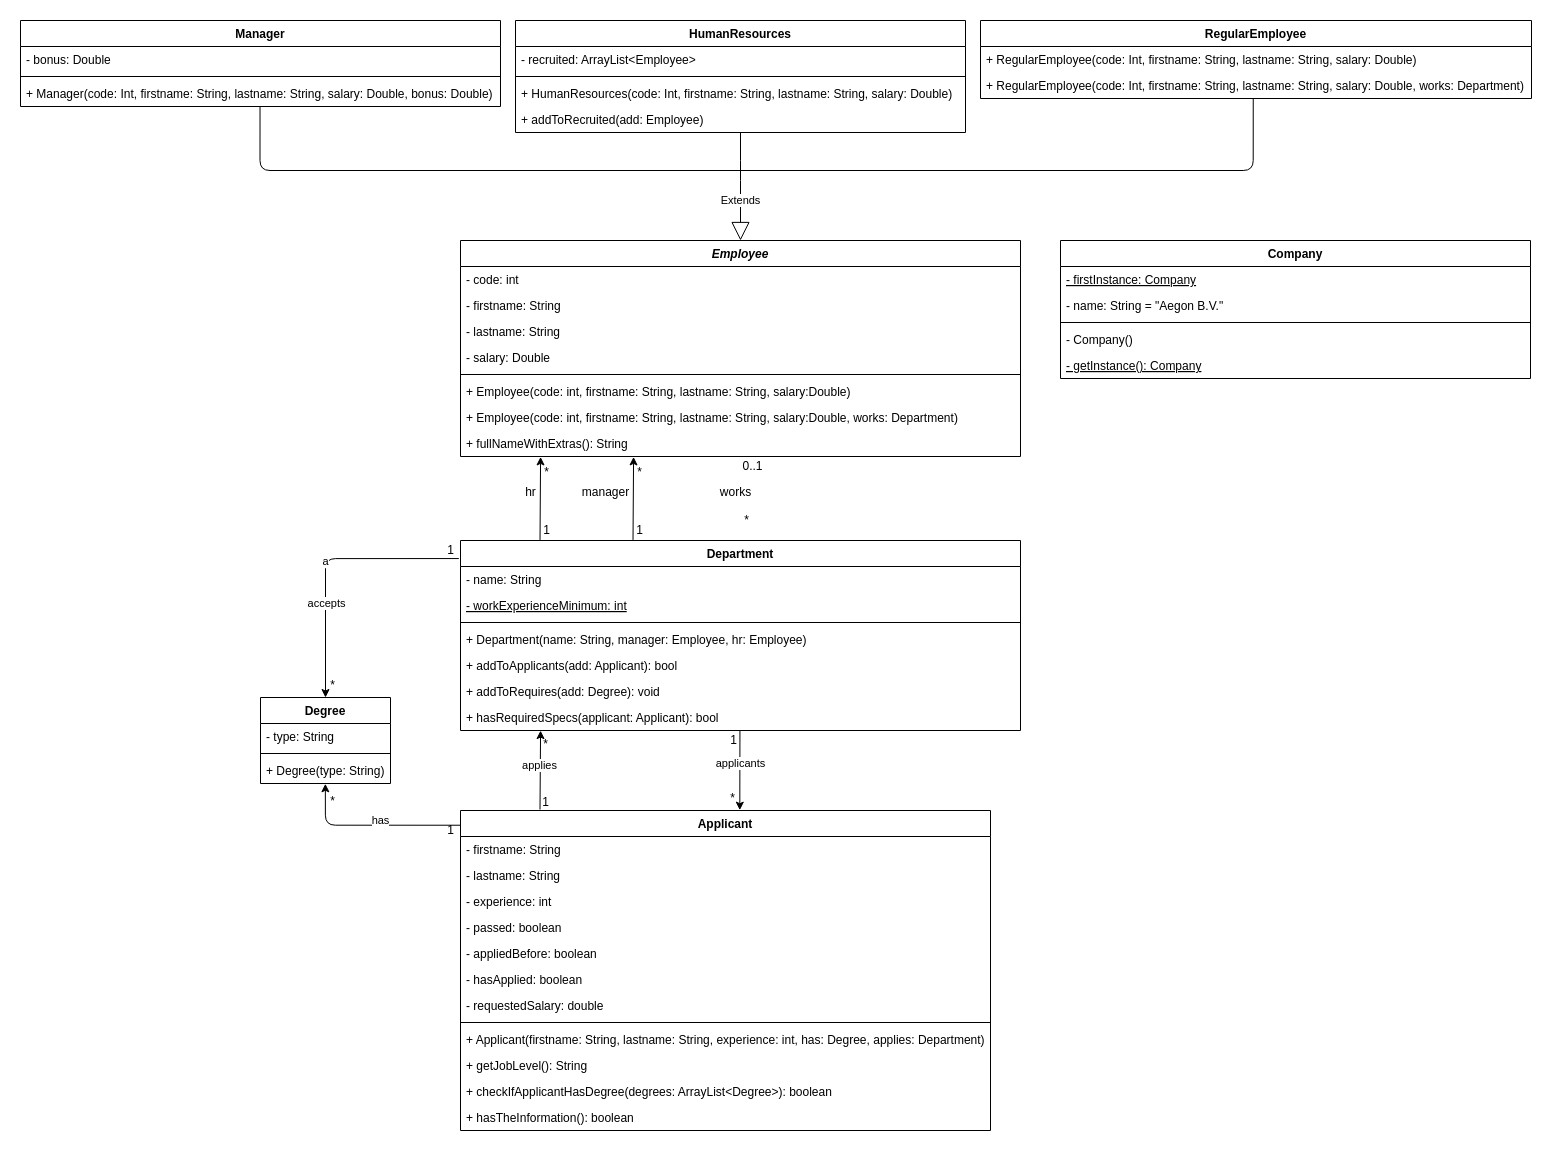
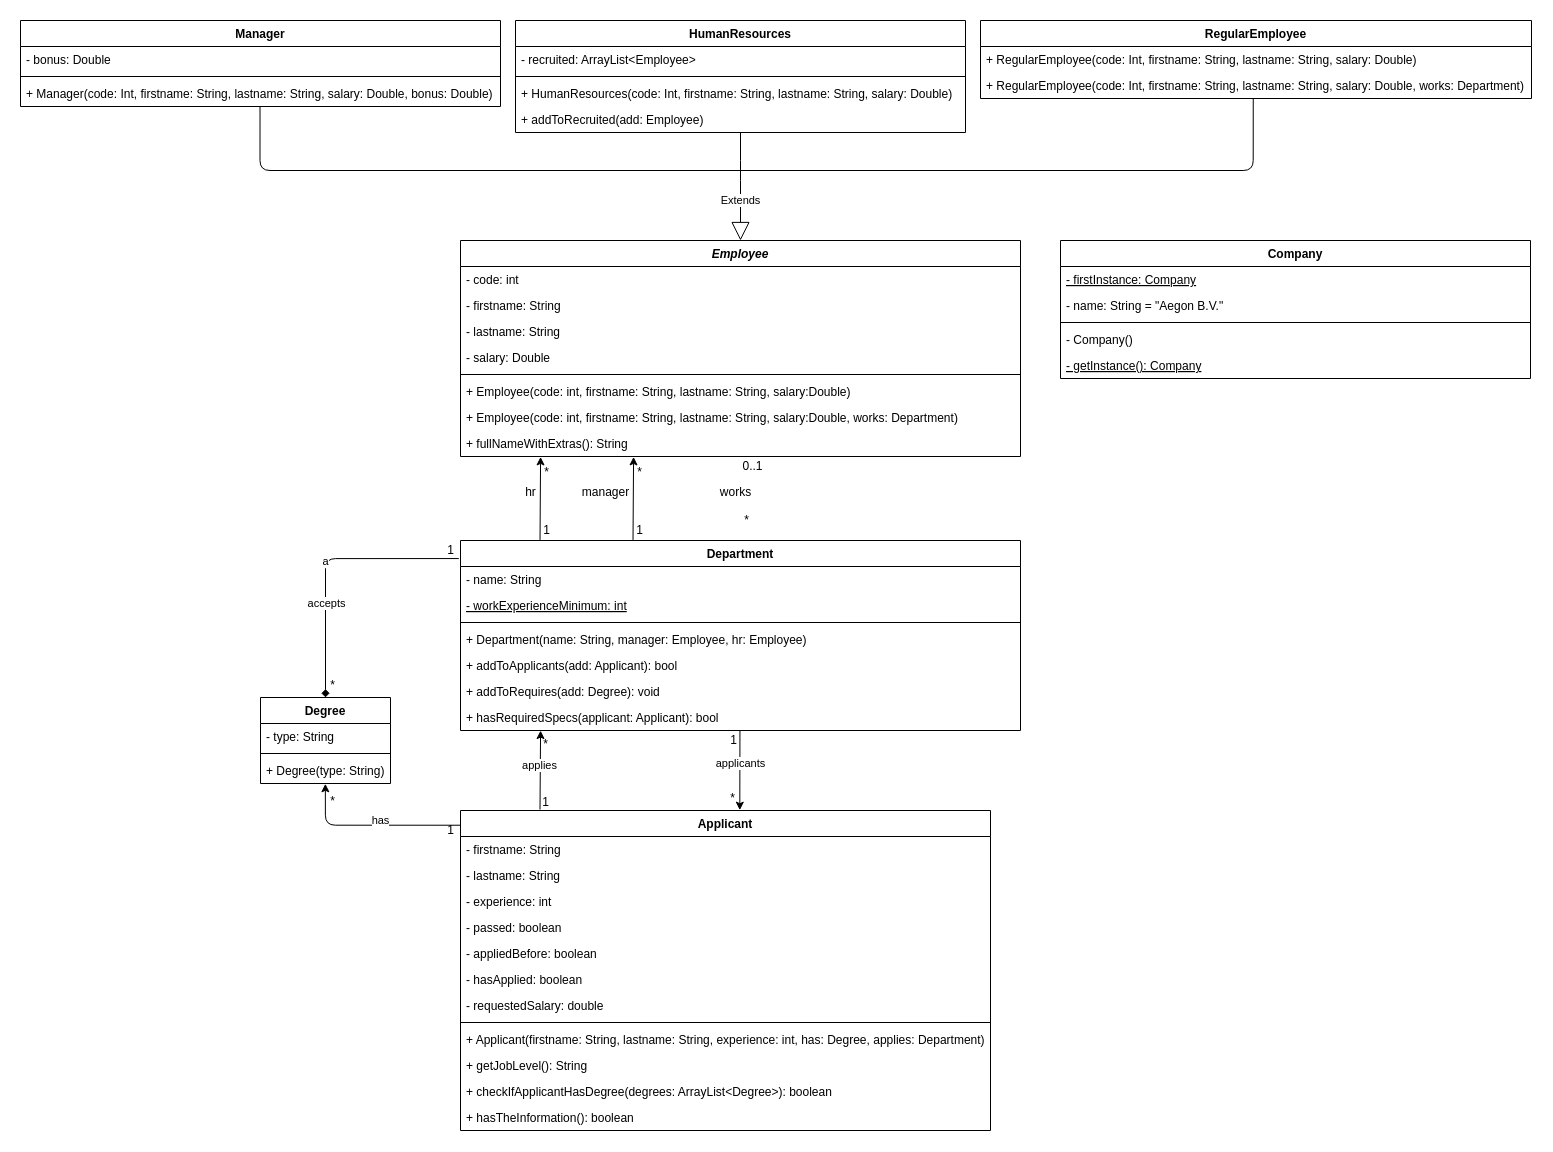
- <mxCell id="72" value="a" style="endArrow=classic;html=1;exitX=-0.003;exitY=0.095;exitDx=0;exitDy=0;entryX=0.5;entryY=0;entryDx=0;entryDy=0;edgeStyle=orthogonalEdgeStyle;exitPerimeter=0;" edge="1" parent="1" source="28" target="47"><mxGeometry width="50" height="50" relative="1" as="geometry"><mxPoint x="410.58" y="713.064" as="sourcePoint" /><mxPoint x="410" y="792" as="targetPoint" /></mxGeometry></mxCell>
+ <mxCell id="72" value="a" style="endArrow=diamond;html=1;exitX=-0.003;exitY=0.095;exitDx=0;exitDy=0;entryX=0.5;entryY=0;entryDx=0;entryDy=0;edgeStyle=orthogonalEdgeStyle;exitPerimeter=0;" edge="1" parent="1" source="28" target="47"><mxGeometry width="50" height="50" relative="1" as="geometry"><mxPoint x="410.58" y="713.064" as="sourcePoint" /><mxPoint x="410" y="792" as="targetPoint" /></mxGeometry></mxCell>
